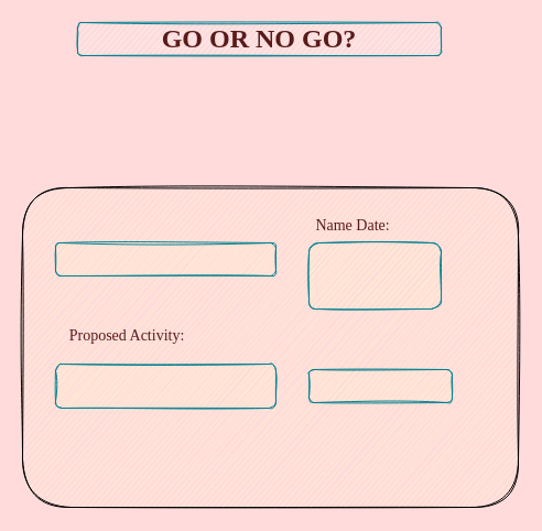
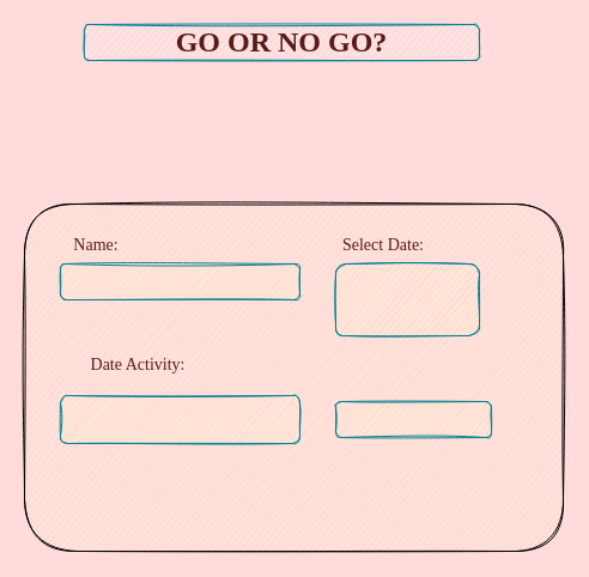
+ <mxCell id="5" value="Name:" style="text;html=1;strokeColor=none;fillColor=none;align=center;verticalAlign=middle;whiteSpace=wrap;rounded=0;shadow=0;sketch=1;fontFamily=Georgia;fontColor=#591A1A;fontSize=14;" vertex="1" parent="1"><mxGeometry x="50" y="190" width="60" height="30" as="geometry" /></mxCell>
- <mxCell id="6" value="Name Date:" style="text;html=1;strokeColor=none;fillColor=none;align=center;verticalAlign=middle;whiteSpace=wrap;rounded=0;shadow=0;sketch=1;fontFamily=Georgia;fontSize=14;fontColor=#591A1A;" vertex="1" parent="1"><mxGeometry x="270" y="190" width="100" height="30" as="geometry" /></mxCell>
+ <mxCell id="6" value="Select Date:" style="text;html=1;strokeColor=none;fillColor=none;align=center;verticalAlign=middle;whiteSpace=wrap;rounded=0;shadow=0;sketch=1;fontFamily=Georgia;fontSize=14;fontColor=#591A1A;" vertex="1" parent="1"><mxGeometry x="270" y="190" width="100" height="30" as="geometry" /></mxCell>
- <mxCell id="9" value="Proposed Activity:" style="text;html=1;strokeColor=none;fillColor=none;align=center;verticalAlign=middle;whiteSpace=wrap;rounded=0;shadow=0;sketch=1;fontFamily=Georgia;fontSize=14;fontColor=#591A1A;" vertex="1" parent="1"><mxGeometry x="40" y="290" width="150" height="30" as="geometry" /></mxCell>
+ <mxCell id="9" value="Date Activity:" style="text;html=1;strokeColor=none;fillColor=none;align=center;verticalAlign=middle;whiteSpace=wrap;rounded=0;shadow=0;sketch=1;fontFamily=Georgia;fontSize=14;fontColor=#591A1A;" vertex="1" parent="1"><mxGeometry x="40" y="290" width="150" height="30" as="geometry" /></mxCell>
